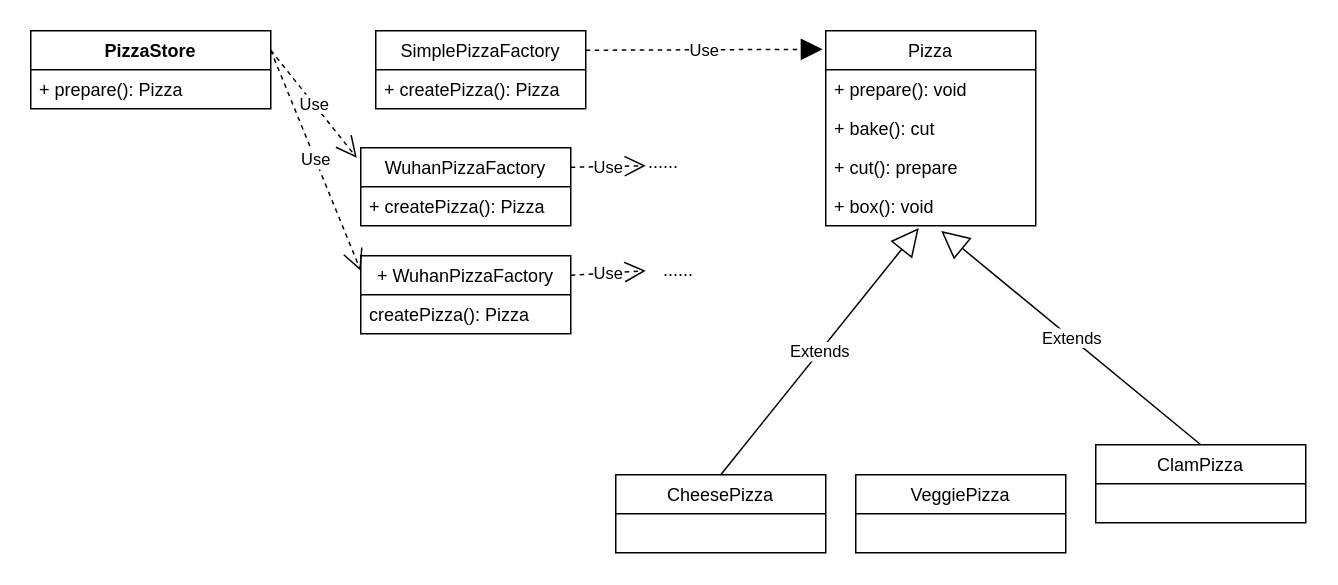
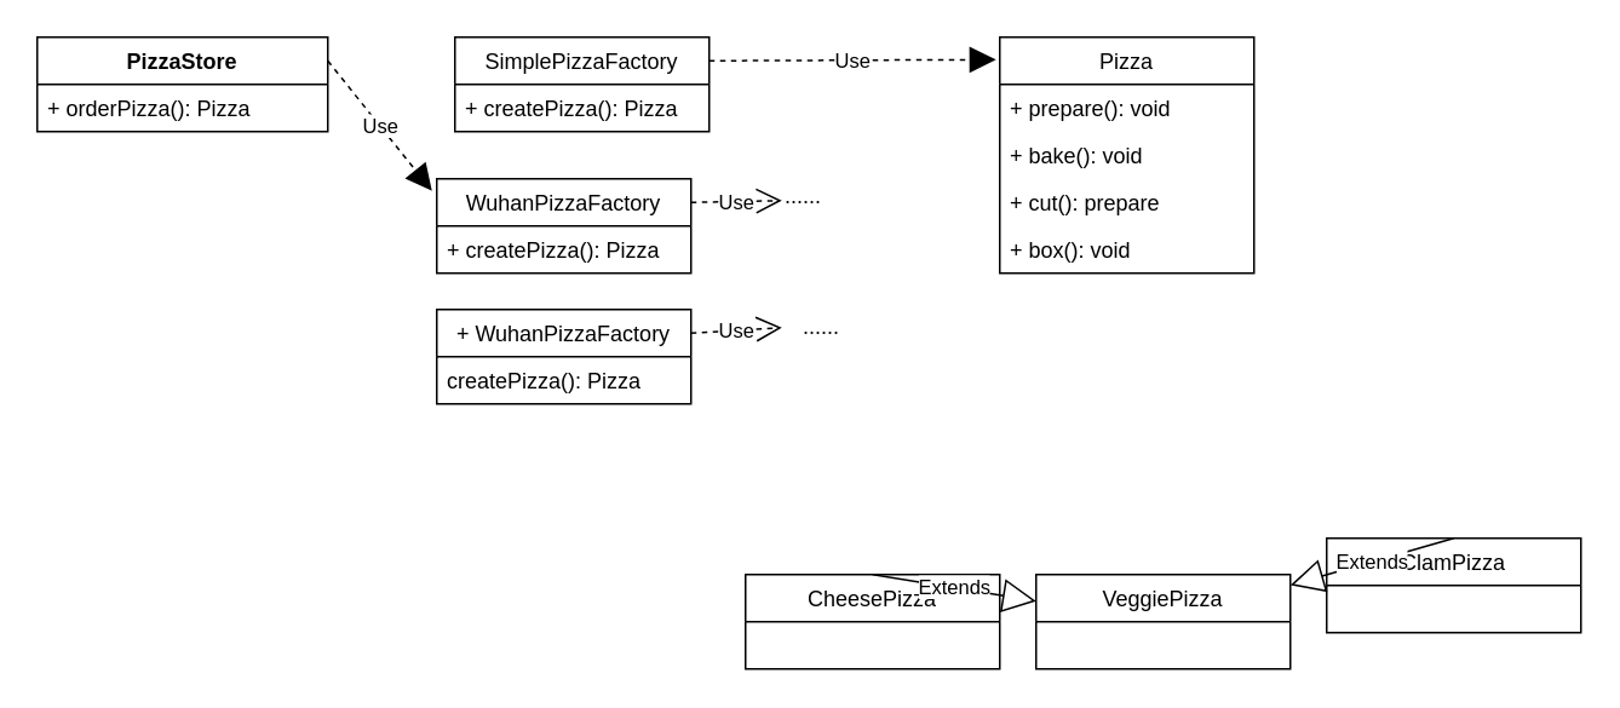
- <mxCell id="3" value="+ prepare(): Pizza" style="text;strokeColor=none;fillColor=none;align=left;verticalAlign=top;spacingLeft=4;spacingRight=4;overflow=hidden;rotatable=0;points=[[0,0.5],[1,0.5]];portConstraint=eastwest;" parent="2" vertex="1"><mxGeometry y="26" width="160" height="26" as="geometry" /></mxCell>
+ <mxCell id="3" value="+ orderPizza(): Pizza" style="text;strokeColor=none;fillColor=none;align=left;verticalAlign=top;spacingLeft=4;spacingRight=4;overflow=hidden;rotatable=0;points=[[0,0.5],[1,0.5]];portConstraint=eastwest;" parent="2" vertex="1"><mxGeometry y="26" width="160" height="26" as="geometry" /></mxCell>
- <mxCell id="8" value="+ bake(): cut" style="text;strokeColor=none;fillColor=none;align=left;verticalAlign=top;spacingLeft=4;spacingRight=4;overflow=hidden;rotatable=0;points=[[0,0.5],[1,0.5]];portConstraint=eastwest;" parent="6" vertex="1"><mxGeometry y="52" width="140" height="26" as="geometry" /></mxCell>
+ <mxCell id="8" value="+ bake(): void" style="text;strokeColor=none;fillColor=none;align=left;verticalAlign=top;spacingLeft=4;spacingRight=4;overflow=hidden;rotatable=0;points=[[0,0.5],[1,0.5]];portConstraint=eastwest;" parent="6" vertex="1"><mxGeometry y="52" width="140" height="26" as="geometry" /></mxCell>
- <mxCell id="21" value="Use" style="endArrow=open;endSize=12;dashed=1;html=1;exitX=1;exitY=0.25;exitDx=0;exitDy=0;entryX=-0.019;entryY=0.128;entryDx=0;entryDy=0;entryPerimeter=0;" parent="1" source="2" target="17" edge="1"><mxGeometry width="160" relative="1" as="geometry"><mxPoint x="190" y="43" as="sourcePoint" /><mxPoint x="260" y="43" as="targetPoint" /></mxGeometry></mxCell>
+ <mxCell id="21" value="Use" style="endArrow=block;endSize=12;dashed=1;html=1;exitX=1;exitY=0.25;exitDx=0;exitDy=0;entryX=-0.019;entryY=0.128;entryDx=0;entryDy=0;entryPerimeter=0;" parent="1" source="2" target="17" edge="1"><mxGeometry width="160" relative="1" as="geometry"><mxPoint x="190" y="43" as="sourcePoint" /><mxPoint x="260" y="43" as="targetPoint" /></mxGeometry></mxCell>
- <mxCell id="22" value="Use" style="endArrow=open;endSize=12;dashed=1;html=1;exitX=1;exitY=0.25;exitDx=0;exitDy=0;entryX=0;entryY=0.192;entryDx=0;entryDy=0;entryPerimeter=0;" parent="1" source="2" target="19" edge="1"><mxGeometry width="160" relative="1" as="geometry"><mxPoint x="190" y="43" as="sourcePoint" /><mxPoint x="260" y="43" as="targetPoint" /></mxGeometry></mxCell>
- <mxCell id="15" value="Extends" style="endArrow=block;endSize=16;endFill=0;html=1;exitX=0.5;exitY=0;exitDx=0;exitDy=0;entryX=0.55;entryY=1.135;entryDx=0;entryDy=0;entryPerimeter=0;" parent="1" source="13" target="10" edge="1"><mxGeometry width="160" relative="1" as="geometry"><mxPoint x="370" y="250" as="sourcePoint" /><mxPoint x="552.02" y="171.508" as="targetPoint" /></mxGeometry></mxCell>
+ <mxCell id="15" value="Extends" style="endArrow=block;endSize=16;endFill=0;html=1;exitX=0.5;exitY=0;exitDx=0;exitDy=0;" parent="1" source="13" target="12" edge="1"><mxGeometry width="160" relative="1" as="geometry"><mxPoint x="370" y="250" as="sourcePoint" /><mxPoint x="552.02" y="171.508" as="targetPoint" /></mxGeometry></mxCell>
- <mxCell id="14" value="Extends" style="endArrow=block;endSize=16;endFill=0;html=1;exitX=0.5;exitY=0;exitDx=0;exitDy=0;entryX=0.443;entryY=1.058;entryDx=0;entryDy=0;entryPerimeter=0;" parent="1" source="11" target="10" edge="1"><mxGeometry width="160" relative="1" as="geometry"><mxPoint x="190" y="360" as="sourcePoint" /><mxPoint x="350" y="360" as="targetPoint" /></mxGeometry></mxCell>
+ <mxCell id="14" value="Extends" style="endArrow=block;endSize=16;endFill=0;html=1;exitX=0.5;exitY=0;exitDx=0;exitDy=0;" parent="1" source="11" target="12" edge="1"><mxGeometry width="160" relative="1" as="geometry"><mxPoint x="190" y="360" as="sourcePoint" /><mxPoint x="350" y="360" as="targetPoint" /></mxGeometry></mxCell>
